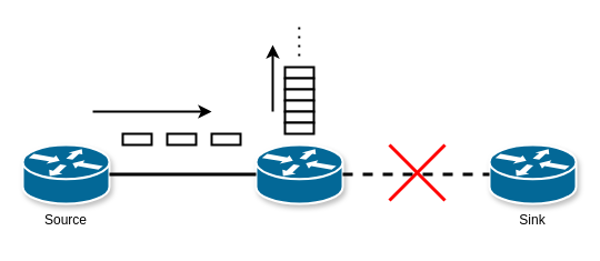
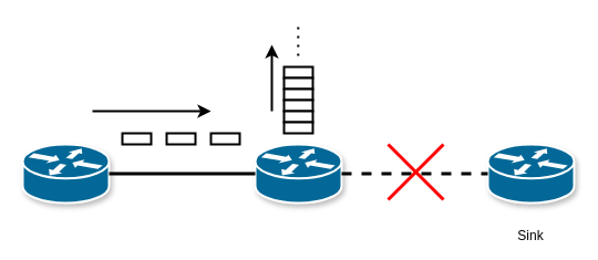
- <mxCell id="18" value="Source" style="text;html=1;strokeColor=none;fillColor=none;align=center;verticalAlign=middle;whiteSpace=wrap;rounded=0;" parent="1" vertex="1"><mxGeometry x="29" y="183" width="60" height="30" as="geometry" /></mxCell>
- <mxCell id="19" value="Sink" style="text;html=1;strokeColor=none;fillColor=none;align=center;verticalAlign=middle;whiteSpace=wrap;rounded=0;" parent="1" vertex="1"><mxGeometry x="449" y="183" width="60" height="30" as="geometry" /></mxCell>
+ <mxCell id="19" value="Sink" style="text;html=1;strokeColor=none;fillColor=none;align=center;verticalAlign=middle;whiteSpace=wrap;rounded=0;" parent="1" vertex="1"><mxGeometry x="449" y="198" width="60" height="30" as="geometry" /></mxCell>
